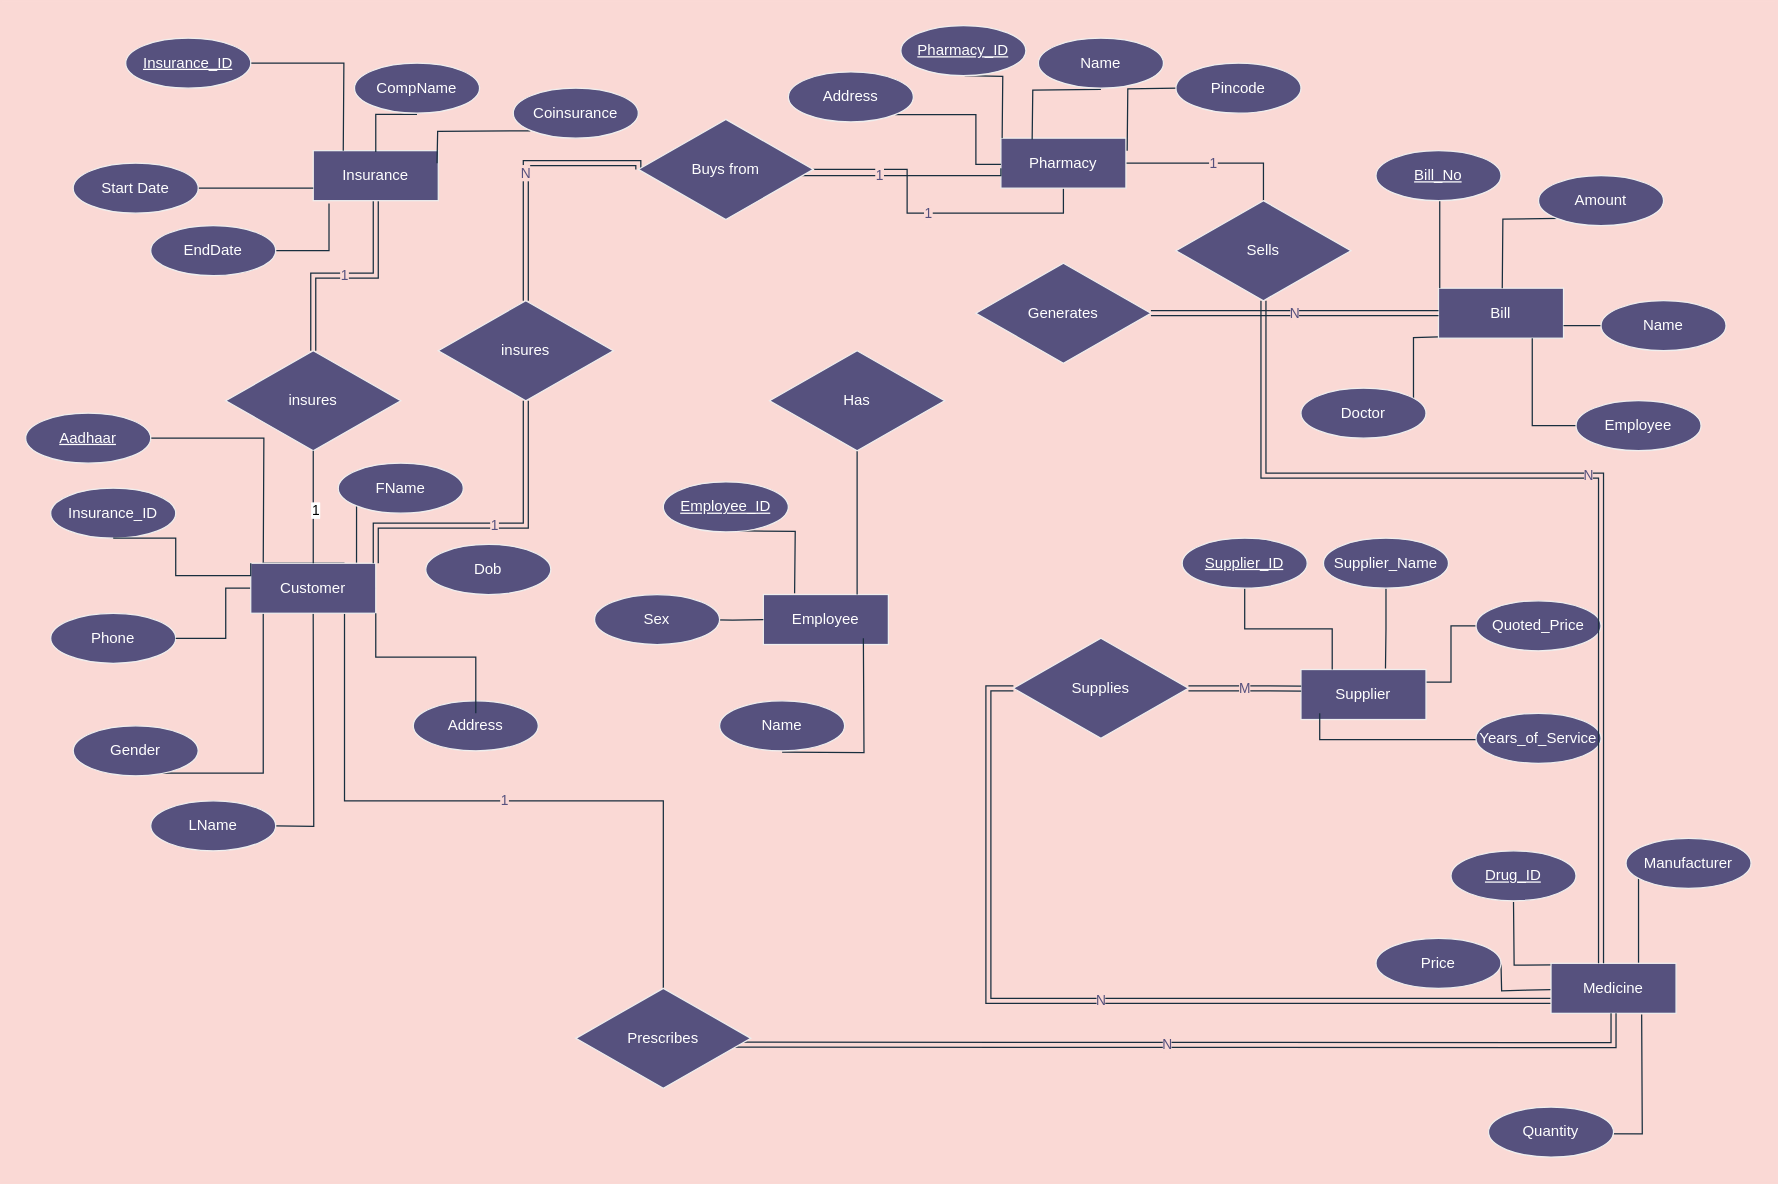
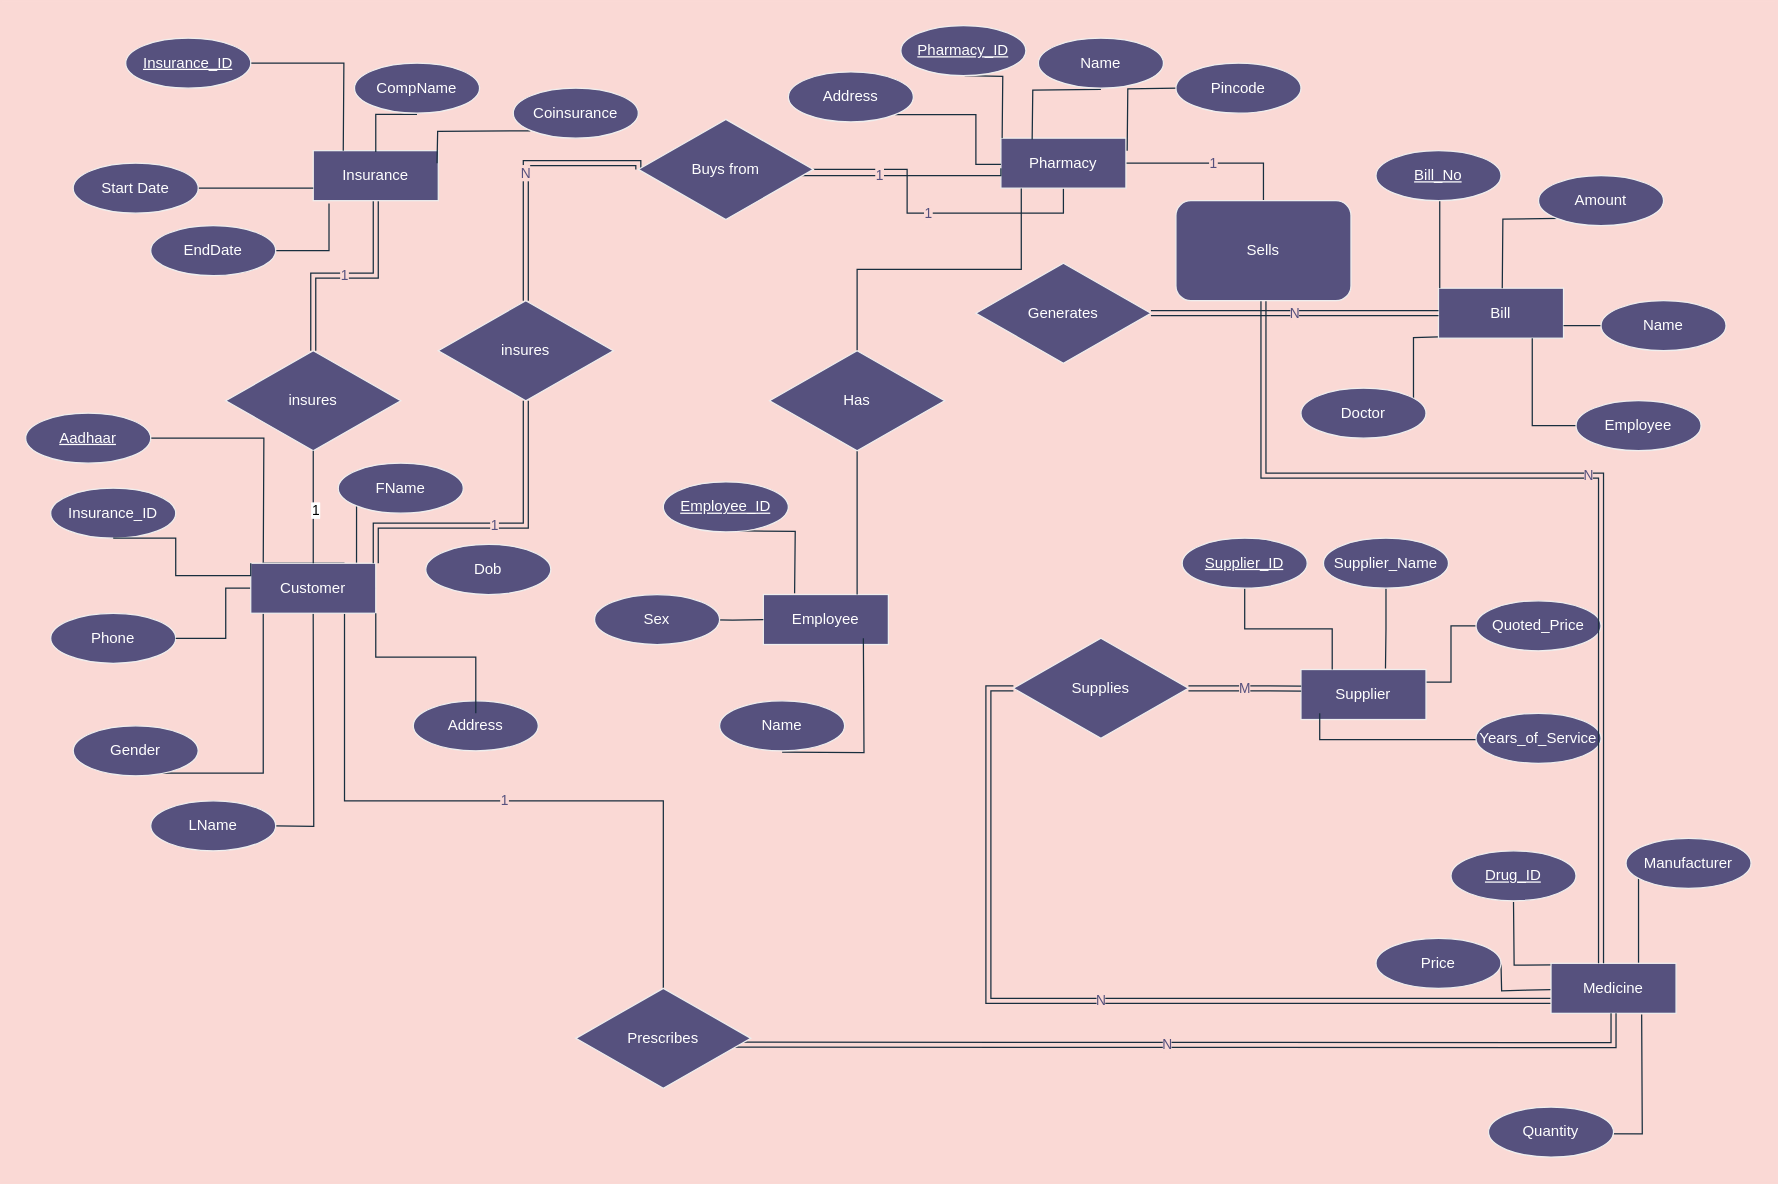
- <mxCell id="86" value="Sells" style="rhombus;whiteSpace=wrap;html=1;fillColor=#56517E;strokeColor=#EEEEEE;fontColor=#FFFFFF;" parent="1" vertex="1"><mxGeometry x="940" y="160" width="140" height="80" as="geometry" /></mxCell>
+ <mxCell id="86" value="Sells" style="whiteSpace=wrap;html=1;fillColor=#56517E;strokeColor=#EEEEEE;fontColor=#FFFFFF;rounded=1;" parent="1" vertex="1"><mxGeometry x="940" y="160" width="140" height="80" as="geometry" /></mxCell>
+ <mxCell id="79" style="edgeStyle=orthogonalEdgeStyle;rounded=0;orthogonalLoop=1;jettySize=auto;html=1;exitX=0.5;exitY=0;exitDx=0;exitDy=0;entryX=0.163;entryY=1.008;entryDx=0;entryDy=0;entryPerimeter=0;endArrow=none;endFill=0;strokeColor=#182E3E;labelBackgroundColor=#FAD9D5;" parent="1" source="80" target="26" edge="1"><mxGeometry relative="1" as="geometry" /></mxCell>
